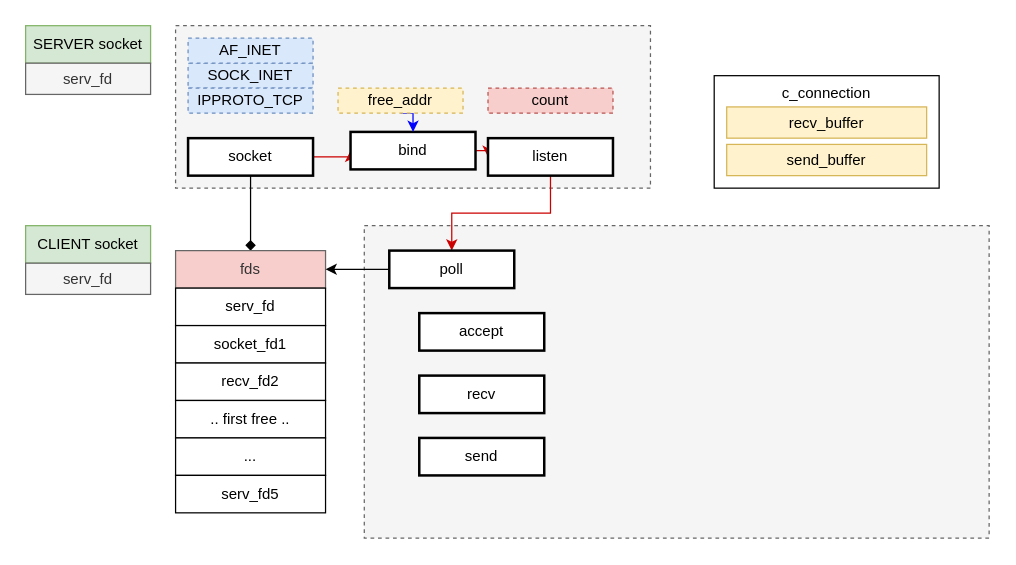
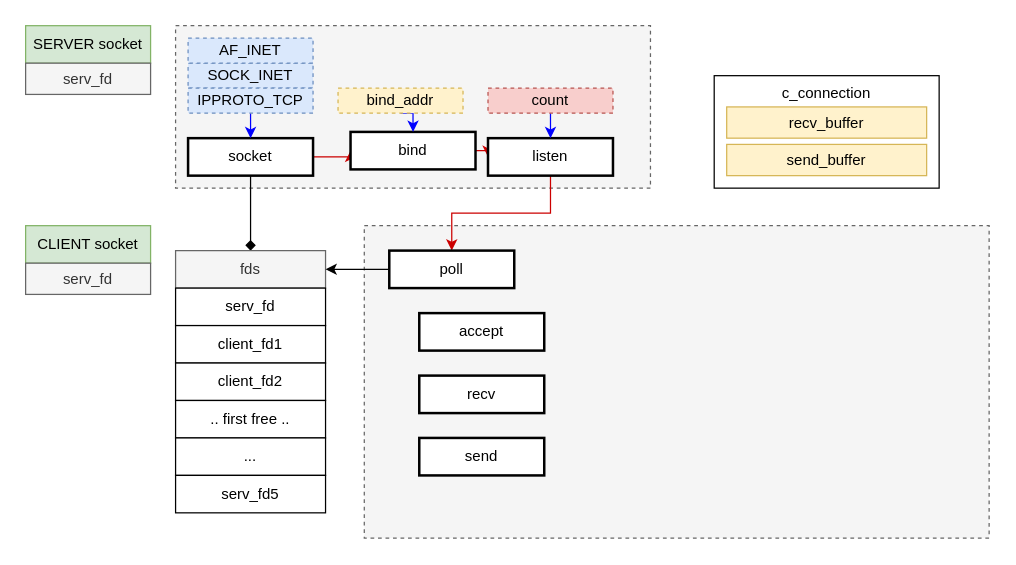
- <mxCell id="19" value="free_addr" style="rounded=0;whiteSpace=wrap;html=1;dashed=1;fillColor=#fff2cc;strokeColor=#d6b656;" parent="1" vertex="1"><mxGeometry x="270" y="70" width="100" height="20" as="geometry" /></mxCell>
+ <mxCell id="19" value="bind_addr" style="rounded=0;whiteSpace=wrap;html=1;dashed=1;fillColor=#fff2cc;strokeColor=#d6b656;" parent="1" vertex="1"><mxGeometry x="270" y="70" width="100" height="20" as="geometry" /></mxCell>
+ <mxCell id="15" style="edgeStyle=orthogonalEdgeStyle;rounded=0;orthogonalLoop=1;jettySize=auto;html=1;exitX=0.5;exitY=1;exitDx=0;exitDy=0;entryX=0.5;entryY=0;entryDx=0;entryDy=0;strokeColor=#0000FF;" parent="1" source="16" target="7" edge="1"><mxGeometry relative="1" as="geometry" /></mxCell>
+ <mxCell id="20" style="edgeStyle=orthogonalEdgeStyle;rounded=0;orthogonalLoop=1;jettySize=auto;html=1;exitX=0.5;exitY=1;exitDx=0;exitDy=0;entryX=0.5;entryY=0;entryDx=0;entryDy=0;strokeColor=#0000FF;" parent="1" source="21" target="12" edge="1"><mxGeometry relative="1" as="geometry" /></mxCell>
- <mxCell id="24" value="fds" style="rounded=0;whiteSpace=wrap;html=1;fillColor=#f8cecc;strokeColor=#666666;fontColor=#333333;" parent="1" vertex="1"><mxGeometry x="140" y="200" width="120" height="29.97" as="geometry" /></mxCell>
+ <mxCell id="24" value="fds" style="rounded=0;whiteSpace=wrap;html=1;fillColor=#f5f5f5;strokeColor=#666666;fontColor=#333333;" parent="1" vertex="1"><mxGeometry x="140" y="200" width="120" height="29.97" as="geometry" /></mxCell>
- <mxCell id="26" value="socket_fd1" style="rounded=0;whiteSpace=wrap;html=1;" parent="1" vertex="1"><mxGeometry x="140" y="259.97" width="120" height="29.97" as="geometry" /></mxCell>
+ <mxCell id="26" value="client_fd1" style="rounded=0;whiteSpace=wrap;html=1;" parent="1" vertex="1"><mxGeometry x="140" y="259.97" width="120" height="29.97" as="geometry" /></mxCell>
- <mxCell id="27" value="recv_fd2" style="rounded=0;whiteSpace=wrap;html=1;" parent="1" vertex="1"><mxGeometry x="140" y="289.94" width="120" height="29.97" as="geometry" /></mxCell>
+ <mxCell id="27" value="client_fd2" style="rounded=0;whiteSpace=wrap;html=1;" parent="1" vertex="1"><mxGeometry x="140" y="289.94" width="120" height="29.97" as="geometry" /></mxCell>
